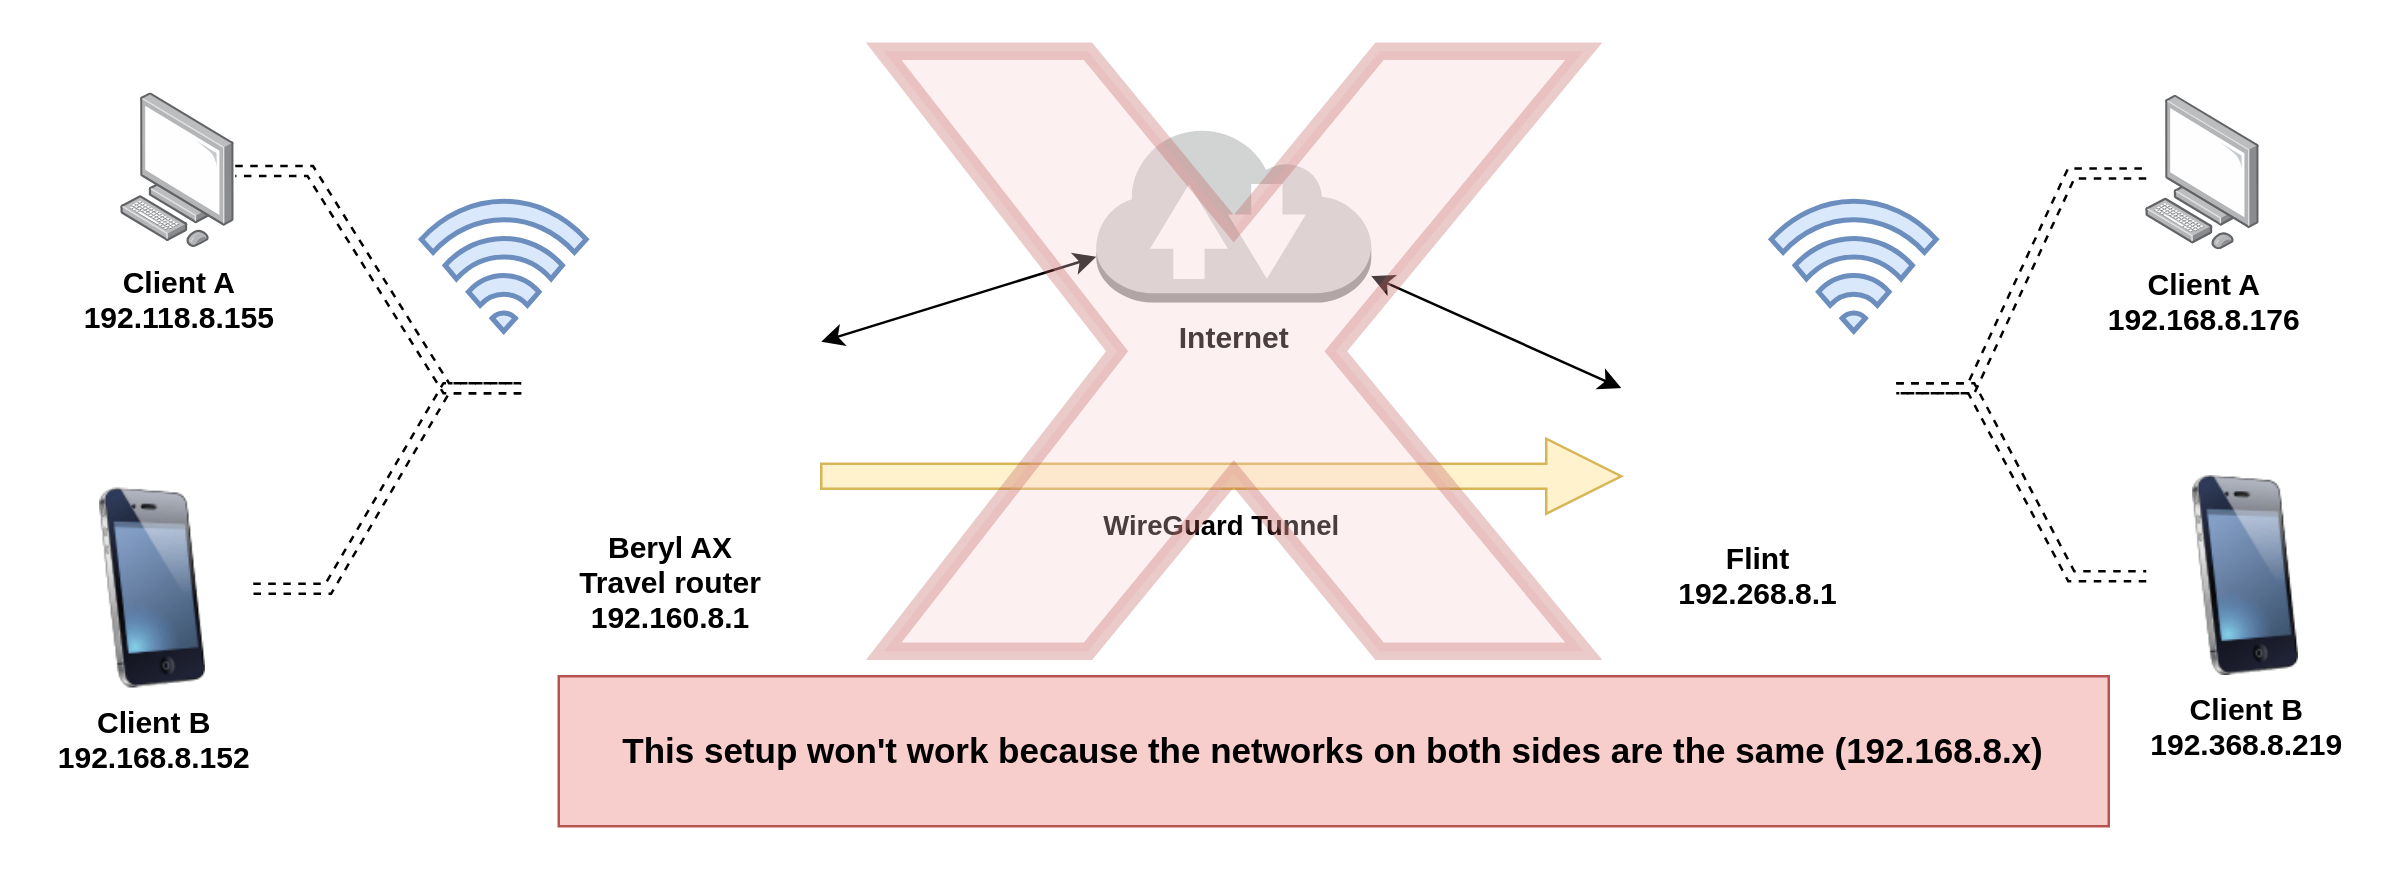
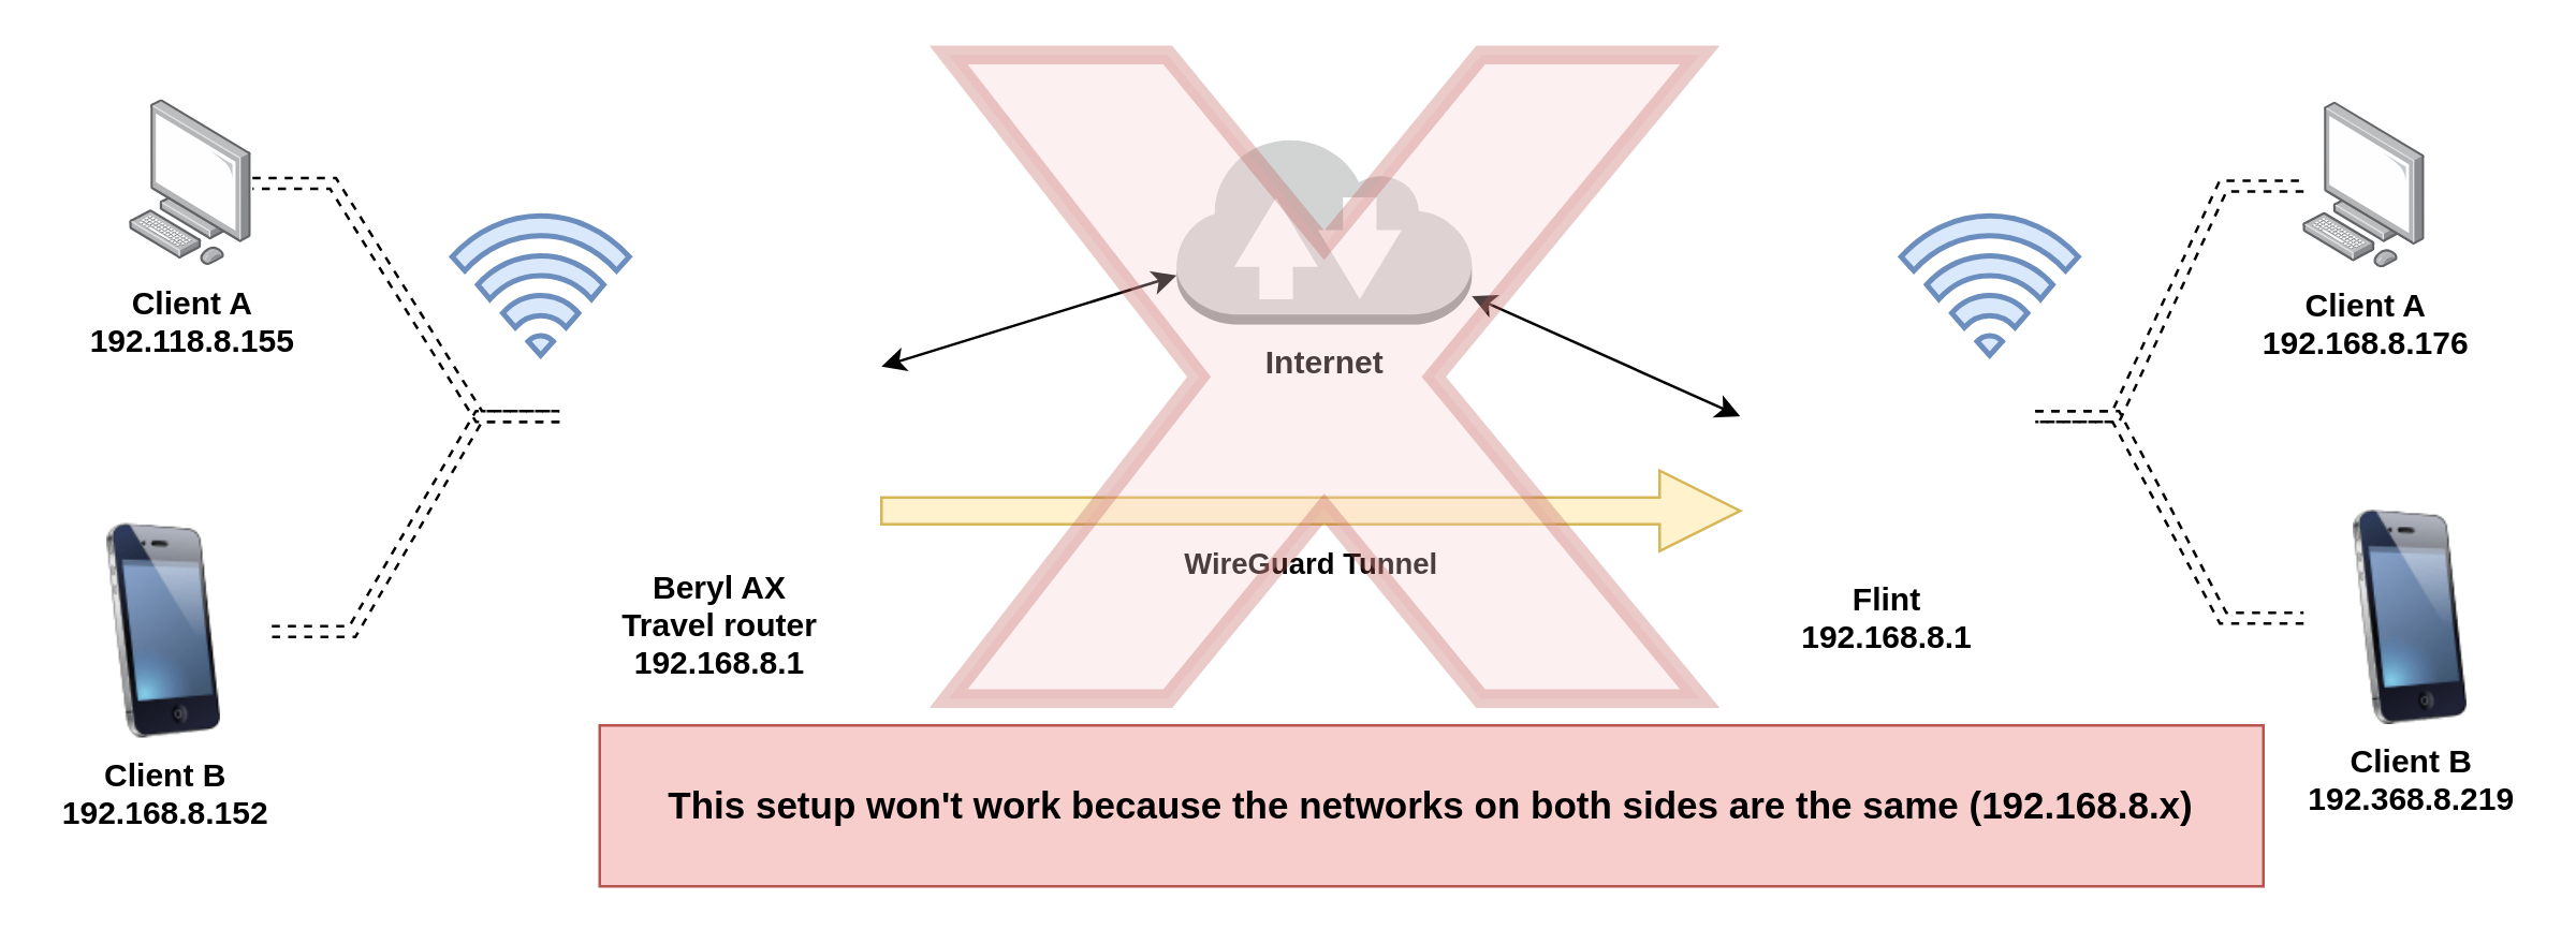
- <mxCell id="12" value="Beryl AX&#10;Travel router&#10;192.160.8.1" style="shape=image;verticalLabelPosition=bottom;labelBackgroundColor=default;verticalAlign=top;aspect=fixed;imageAspect=0;image=https://static.gl-inet.com/www/images/products/gl-mt3000/mt3000_main.png;fontStyle=1" vertex="1" parent="1"><mxGeometry x="208" y="104.11" width="120" height="101.28" as="geometry" /></mxCell>
+ <mxCell id="12" value="Beryl AX&#10;Travel router&#10;192.168.8.1" style="shape=image;verticalLabelPosition=bottom;labelBackgroundColor=default;verticalAlign=top;aspect=fixed;imageAspect=0;image=https://static.gl-inet.com/www/images/products/gl-mt3000/mt3000_main.png;fontStyle=1" vertex="1" parent="1"><mxGeometry x="208" y="104.11" width="120" height="101.28" as="geometry" /></mxCell>
- <mxCell id="2" value="Flint&#10;192.268.8.1" style="shape=image;verticalLabelPosition=bottom;labelBackgroundColor=default;verticalAlign=top;aspect=fixed;imageAspect=0;image=https://static.gl-inet.com/www/images/products/gl-ax1800/ax1800_1.jpg;fontStyle=1" vertex="1" parent="1"><mxGeometry x="648" y="99.75" width="110" height="110" as="geometry" /></mxCell>
+ <mxCell id="2" value="Flint&#10;192.168.8.1" style="shape=image;verticalLabelPosition=bottom;labelBackgroundColor=default;verticalAlign=top;aspect=fixed;imageAspect=0;image=https://static.gl-inet.com/www/images/products/gl-ax1800/ax1800_1.jpg;fontStyle=1" vertex="1" parent="1"><mxGeometry x="648" y="99.75" width="110" height="110" as="geometry" /></mxCell>
